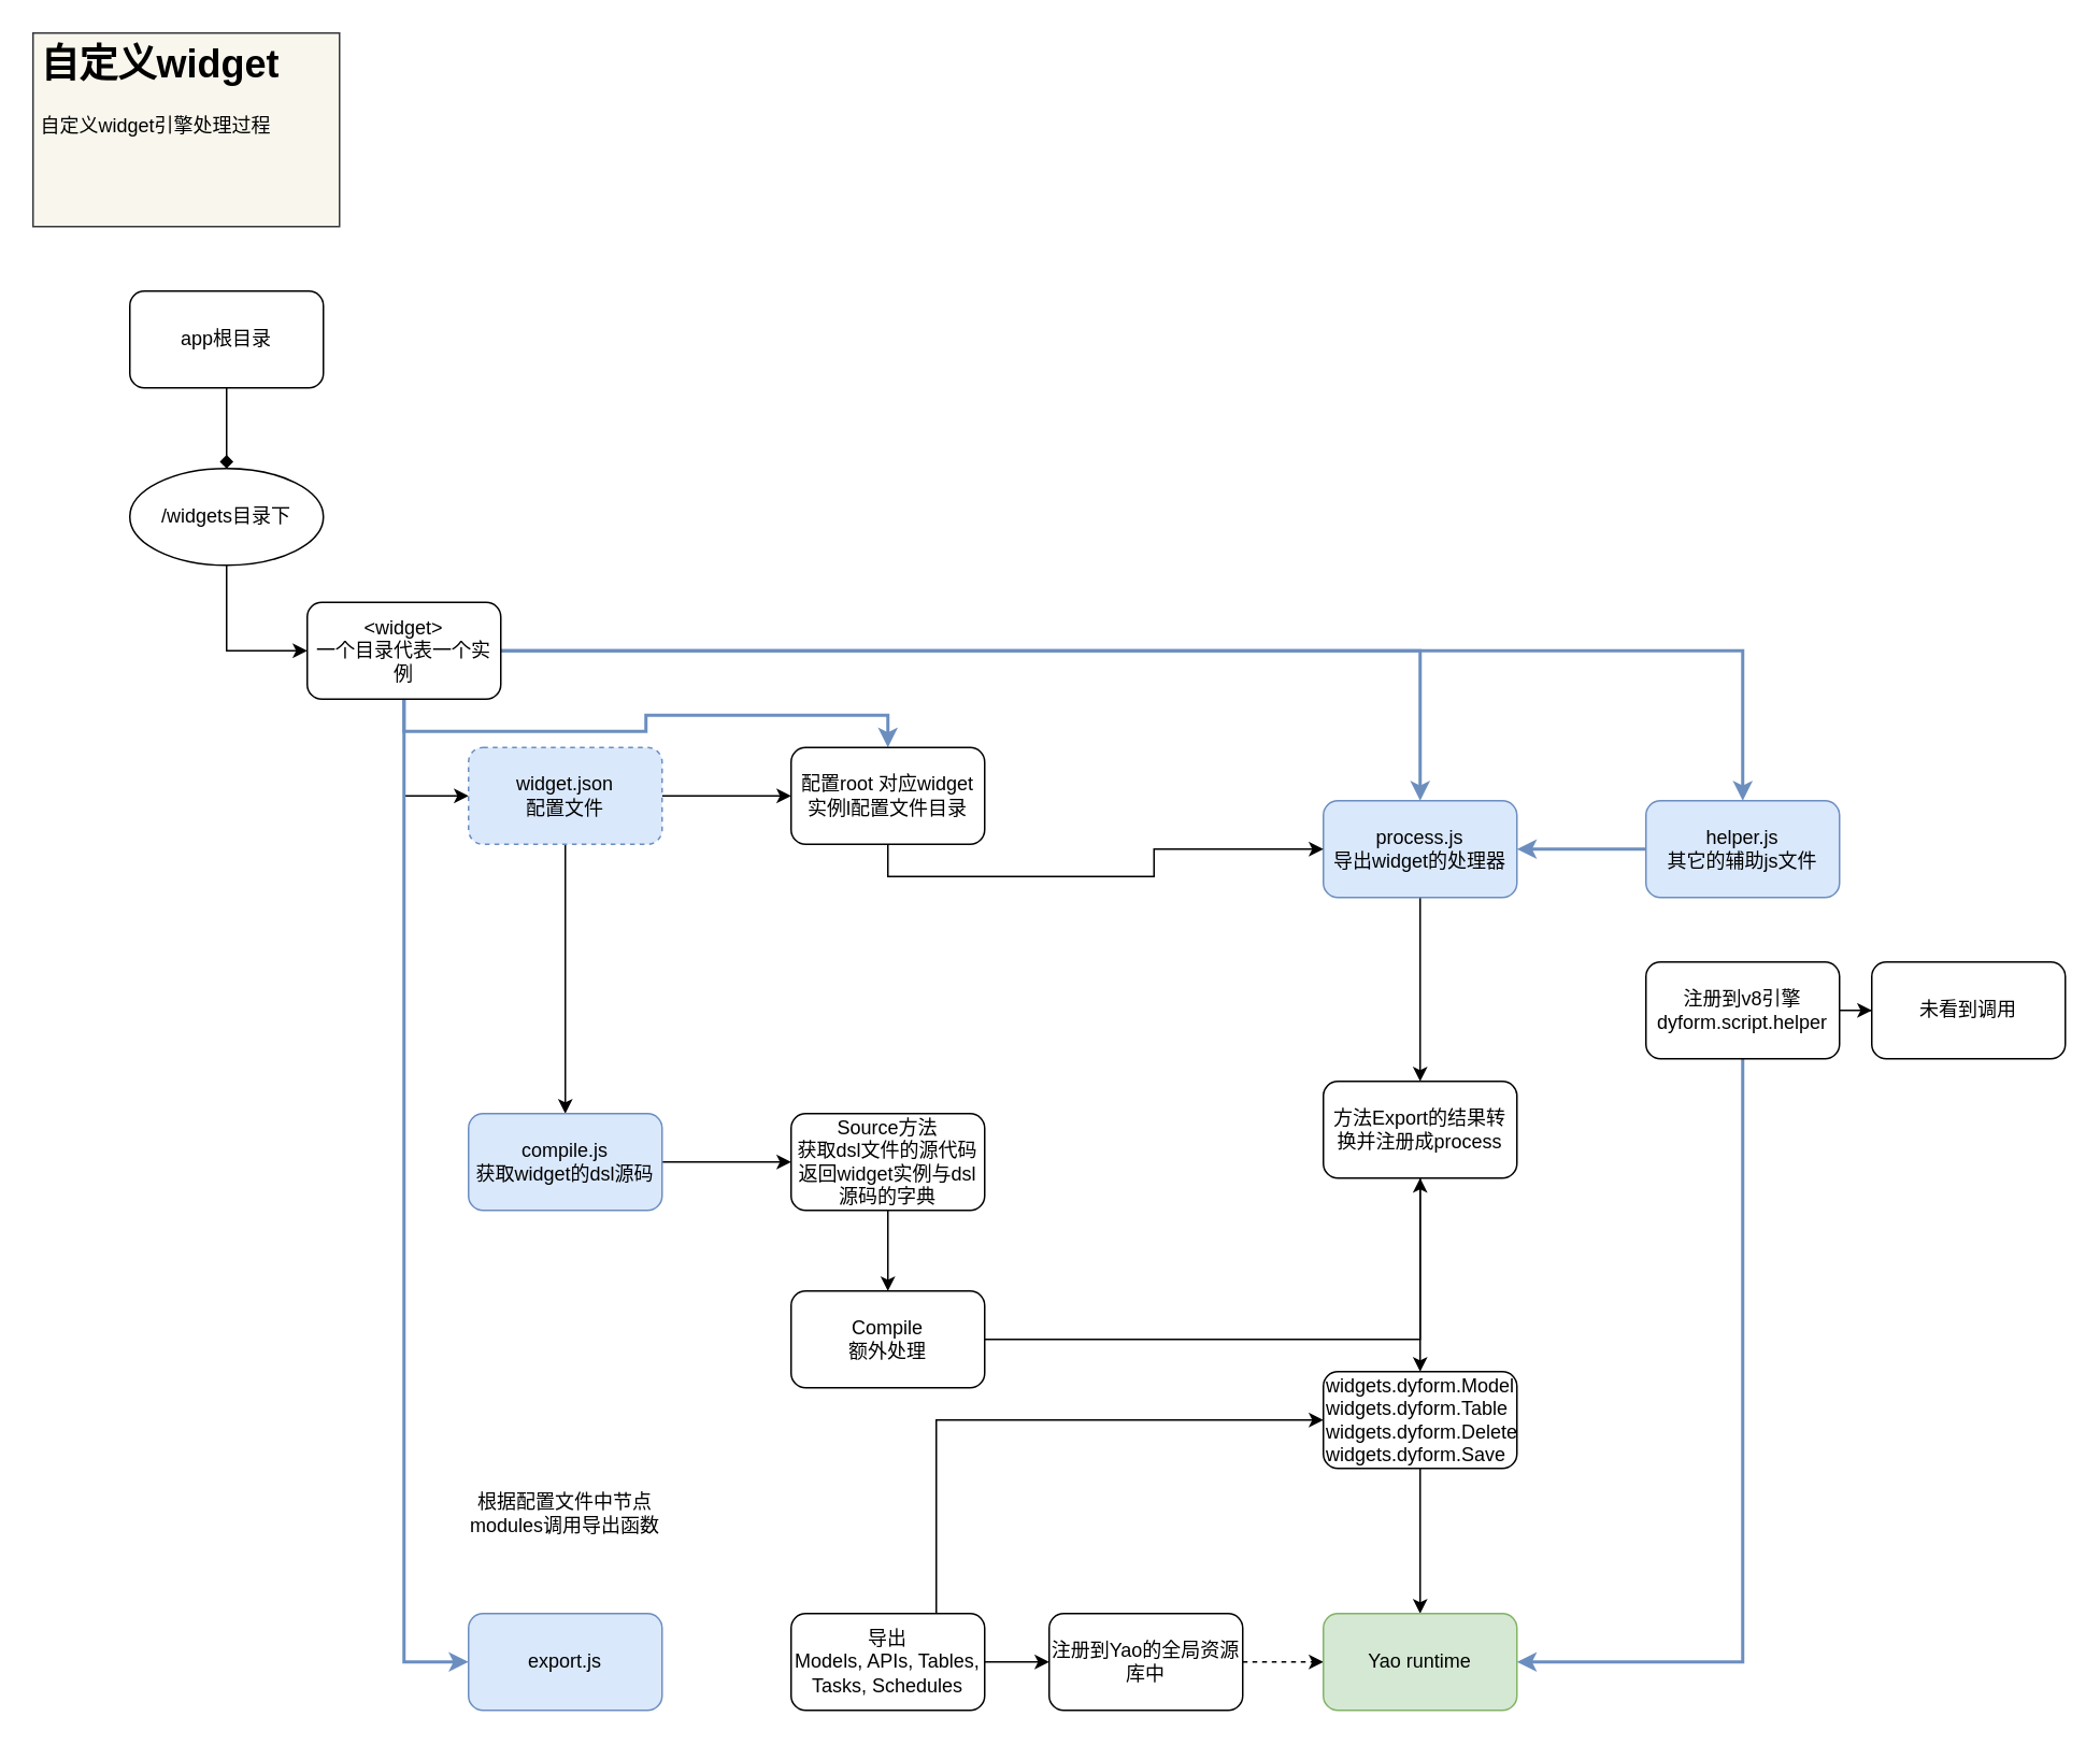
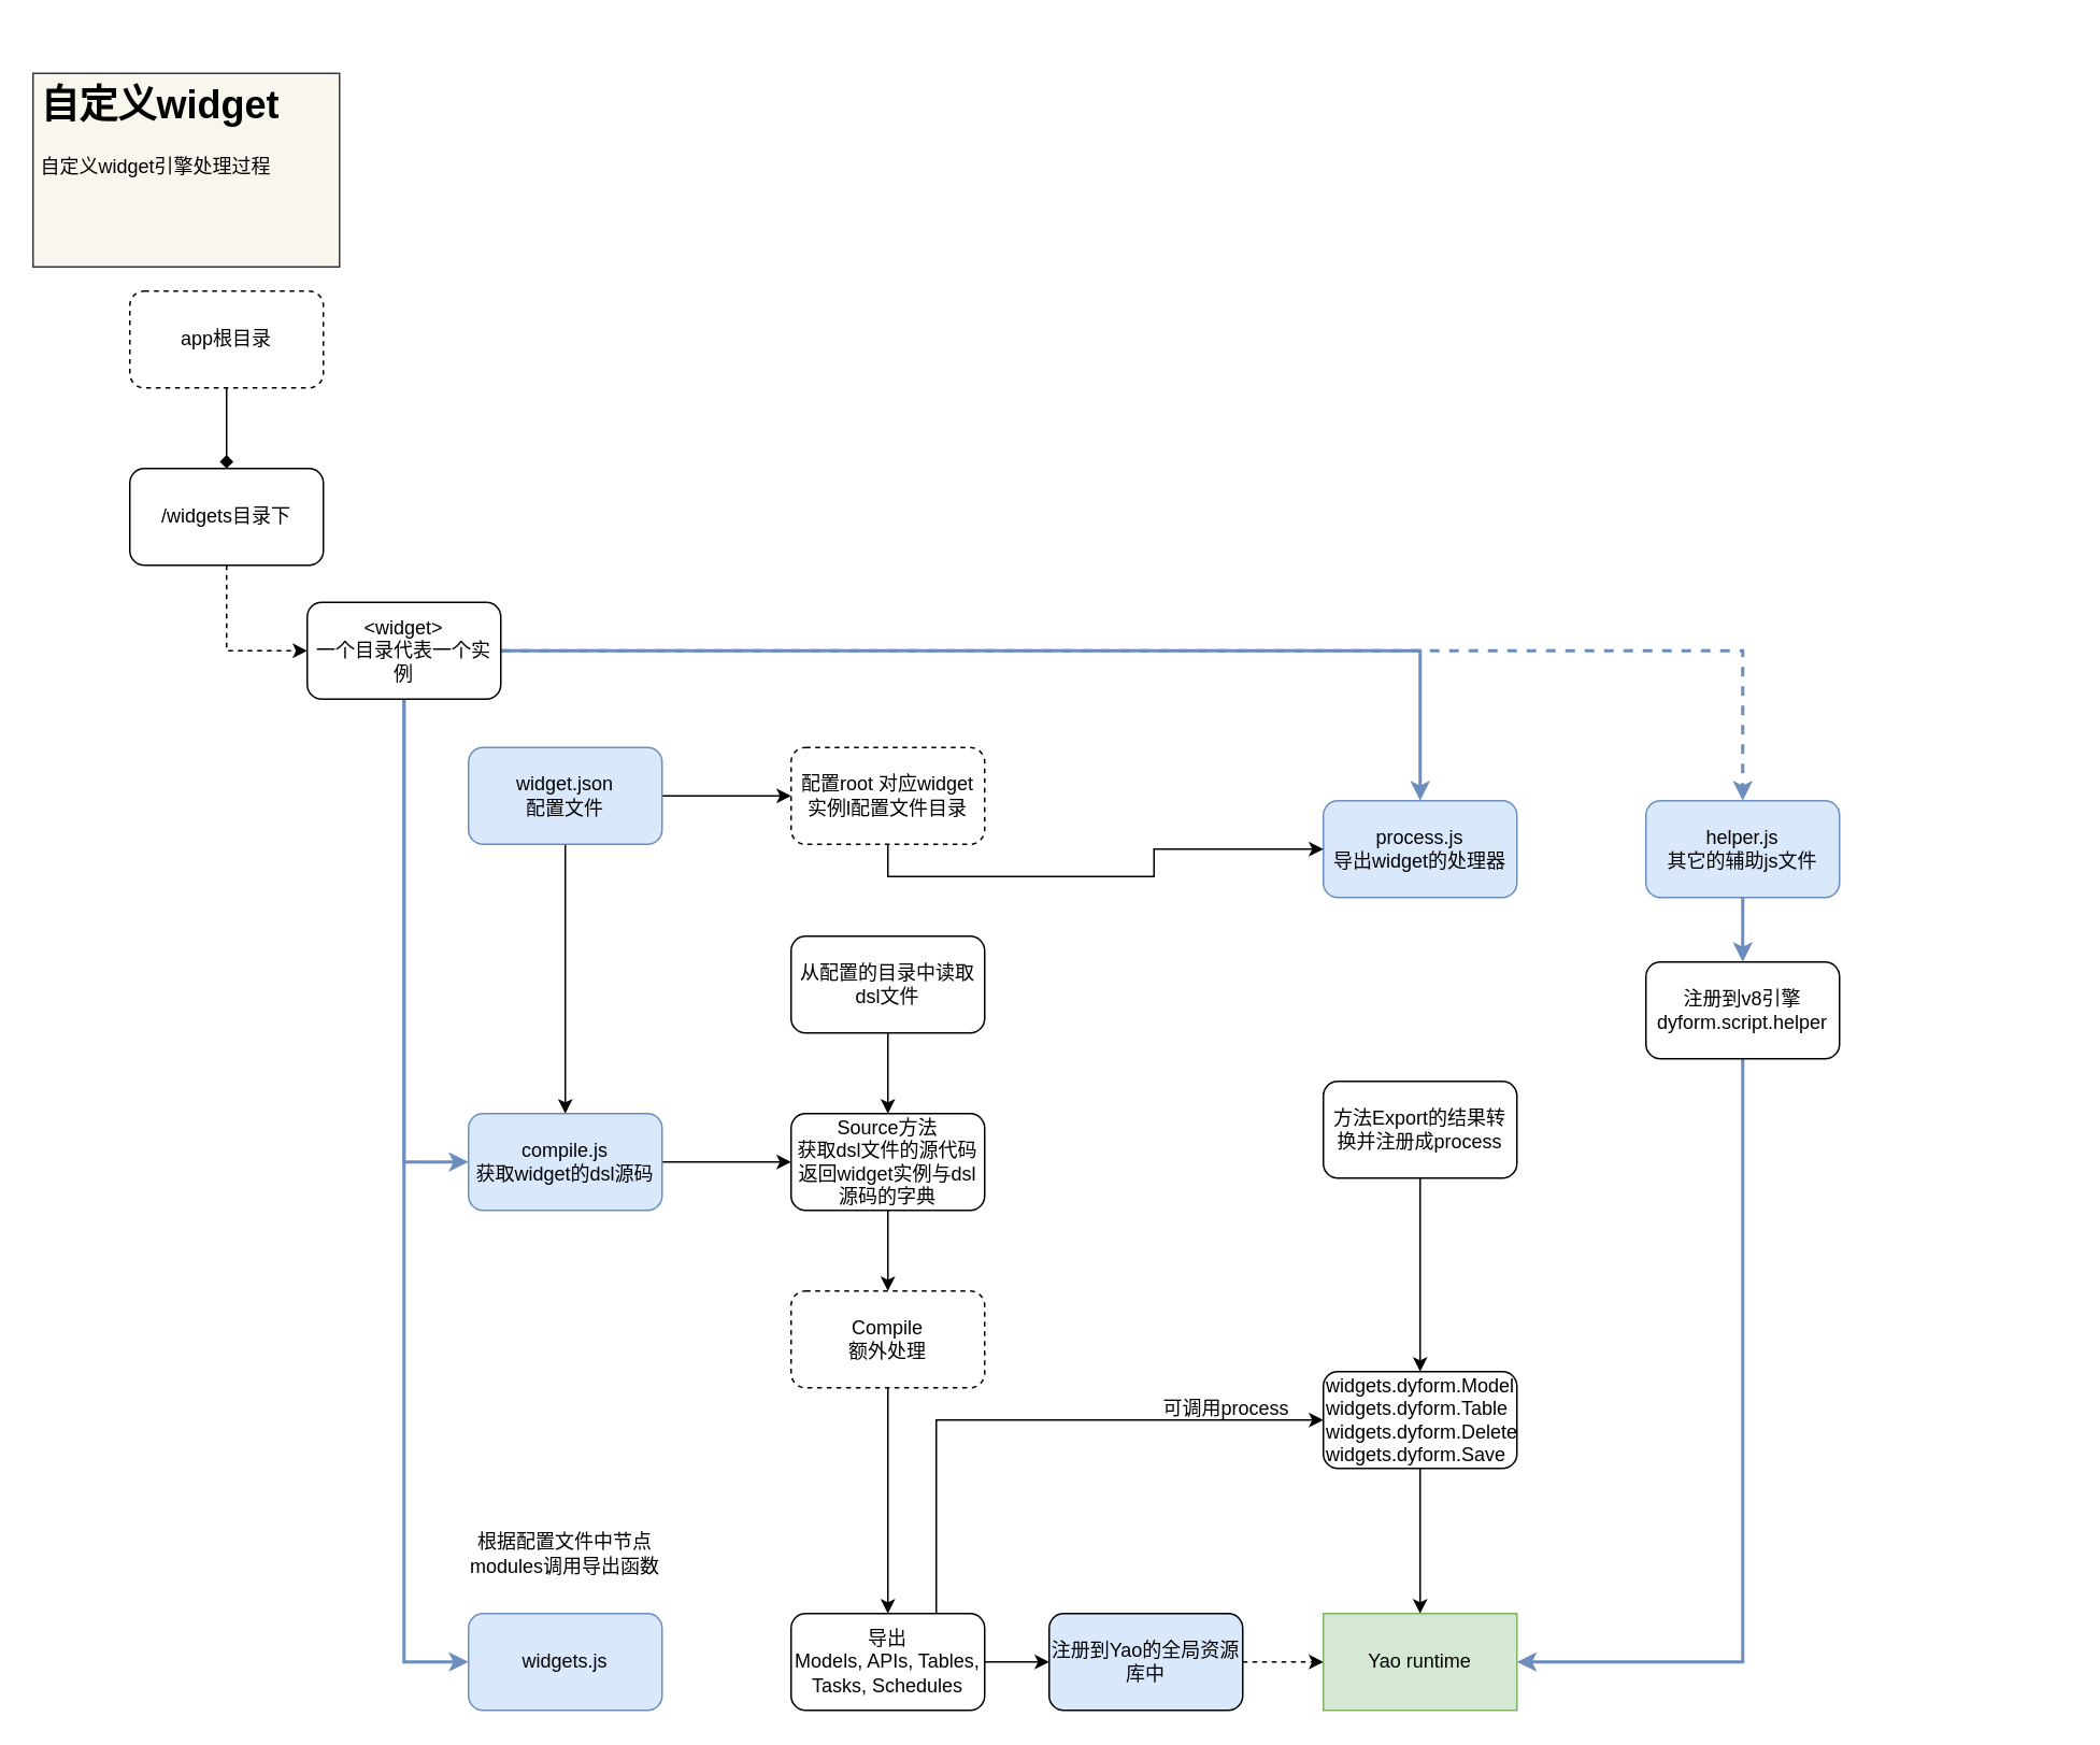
- <mxCell id="46" value="&lt;h1&gt;自定义widget&lt;/h1&gt;&lt;p&gt;自定义widget引擎处理过程&lt;/p&gt;" style="text;html=1;spacing=5;spacingTop=-20;whiteSpace=wrap;overflow=hidden;rounded=0;fillColor=#f9f7ed;strokeColor=#36393d;" vertex="1" parent="1"><mxGeometry x="20" y="20" width="190" height="120" as="geometry" /></mxCell>
+ <mxCell id="46" value="&lt;h1&gt;自定义widget&lt;/h1&gt;&lt;p&gt;自定义widget引擎处理过程&lt;/p&gt;" style="text;html=1;spacing=5;spacingTop=-20;whiteSpace=wrap;overflow=hidden;rounded=0;fillColor=#f9f7ed;strokeColor=#36393d;" vertex="1" parent="1"><mxGeometry x="20" y="45" width="190" height="120" as="geometry" /></mxCell>
- <mxCell id="5" value="app根目录" style="rounded=1;whiteSpace=wrap;html=1;" parent="1" vertex="1"><mxGeometry x="80" y="180" width="120" height="60" as="geometry" /></mxCell>
+ <mxCell id="5" value="app根目录" style="rounded=1;whiteSpace=wrap;html=1;dashed=1;" parent="1" vertex="1"><mxGeometry x="80" y="180" width="120" height="60" as="geometry" /></mxCell>
- <mxCell id="3" value="/widgets目录下" style="ellipse;whiteSpace=wrap;html=1;" parent="1" vertex="1"><mxGeometry x="80" y="290" width="120" height="60" as="geometry" /></mxCell>
+ <mxCell id="3" value="/widgets目录下" style="rounded=1;whiteSpace=wrap;html=1;" parent="1" vertex="1"><mxGeometry x="80" y="290" width="120" height="60" as="geometry" /></mxCell>
- <mxCell id="2" value="" style="edgeStyle=orthogonalEdgeStyle;rounded=0;orthogonalLoop=1;jettySize=auto;html=1;exitX=0.5;exitY=1;exitDx=0;exitDy=0;entryX=0;entryY=0.5;entryDx=0;entryDy=0;" parent="1" source="3" target="11" edge="1"><mxGeometry relative="1" as="geometry" /></mxCell>
+ <mxCell id="2" value="" style="edgeStyle=orthogonalEdgeStyle;rounded=0;orthogonalLoop=1;jettySize=auto;html=1;exitX=0.5;exitY=1;exitDx=0;exitDy=0;entryX=0;entryY=0.5;entryDx=0;entryDy=0;dashed=1;" parent="1" source="3" target="11" edge="1"><mxGeometry relative="1" as="geometry" /></mxCell>
- <mxCell id="10" style="edgeStyle=orthogonalEdgeStyle;rounded=0;orthogonalLoop=1;jettySize=auto;html=1;exitX=1;exitY=0.5;exitDx=0;exitDy=0;strokeWidth=2;fillColor=#dae8fc;strokeColor=#6c8ebf;" edge="1" parent="1" source="11" target="25"><mxGeometry relative="1" as="geometry" /></mxCell>
+ <mxCell id="10" style="edgeStyle=orthogonalEdgeStyle;rounded=0;orthogonalLoop=1;jettySize=auto;html=1;exitX=1;exitY=0.5;exitDx=0;exitDy=0;strokeWidth=2;fillColor=#dae8fc;strokeColor=#6c8ebf;dashed=1;" edge="1" parent="1" source="11" target="25"><mxGeometry relative="1" as="geometry" /></mxCell>
- <mxCell id="8" style="edgeStyle=orthogonalEdgeStyle;rounded=0;orthogonalLoop=1;jettySize=auto;html=1;exitX=0.5;exitY=1;exitDx=0;exitDy=0;fillColor=#dae8fc;strokeColor=#6c8ebf;strokeWidth=2;" edge="1" parent="1" source="11" target="21"><mxGeometry relative="1" as="geometry" /></mxCell>
+ <mxCell id="8" style="edgeStyle=orthogonalEdgeStyle;rounded=0;orthogonalLoop=1;jettySize=auto;html=1;exitX=0.5;exitY=1;exitDx=0;exitDy=0;entryX=0;entryY=0.5;entryDx=0;entryDy=0;fillColor=#dae8fc;strokeColor=#6c8ebf;strokeWidth=2;" edge="1" parent="1" source="11" target="19"><mxGeometry relative="1" as="geometry" /></mxCell>
- <mxCell id="7" style="edgeStyle=orthogonalEdgeStyle;rounded=0;orthogonalLoop=1;jettySize=auto;html=1;exitX=0.5;exitY=1;exitDx=0;exitDy=0;entryX=0;entryY=0.5;entryDx=0;entryDy=0;" edge="1" parent="1" source="11" target="14"><mxGeometry relative="1" as="geometry" /></mxCell>
- <mxCell id="14" value="widget.json&lt;br&gt;配置文件" style="rounded=1;whiteSpace=wrap;html=1;fillColor=#dae8fc;strokeColor=#6c8ebf;dashed=1;" parent="1" vertex="1"><mxGeometry x="290" y="463" width="120" height="60" as="geometry" /></mxCell>
+ <mxCell id="14" value="widget.json&lt;br&gt;配置文件" style="rounded=1;whiteSpace=wrap;html=1;fillColor=#dae8fc;strokeColor=#6c8ebf;" parent="1" vertex="1"><mxGeometry x="290" y="463" width="120" height="60" as="geometry" /></mxCell>
- <mxCell id="21" value="配置root 对应widget实例l配置文件目录" style="rounded=1;whiteSpace=wrap;html=1;" parent="1" vertex="1"><mxGeometry x="490" y="463" width="120" height="60" as="geometry" /></mxCell>
+ <mxCell id="21" value="配置root 对应widget实例l配置文件目录" style="rounded=1;whiteSpace=wrap;html=1;dashed=1;" parent="1" vertex="1"><mxGeometry x="490" y="463" width="120" height="60" as="geometry" /></mxCell>
- <mxCell id="24" value="" style="edgeStyle=orthogonalEdgeStyle;rounded=0;orthogonalLoop=1;jettySize=auto;html=1;strokeWidth=2;fillColor=#dae8fc;strokeColor=#6c8ebf;" parent="1" source="25" target="16" edge="1"><mxGeometry relative="1" as="geometry" /></mxCell>
+ <mxCell id="24" value="" style="edgeStyle=orthogonalEdgeStyle;rounded=0;orthogonalLoop=1;jettySize=auto;html=1;strokeWidth=2;fillColor=#dae8fc;strokeColor=#6c8ebf;" parent="1" source="25" target="28" edge="1"><mxGeometry relative="1" as="geometry" /></mxCell>
- <mxCell id="15" style="edgeStyle=orthogonalEdgeStyle;rounded=0;orthogonalLoop=1;jettySize=auto;html=1;exitX=0.5;exitY=1;exitDx=0;exitDy=0;" edge="1" parent="1" source="16" target="30"><mxGeometry relative="1" as="geometry" /></mxCell>
+ <mxCell id="23" value="从配置的目录中读取dsl文件" style="rounded=1;whiteSpace=wrap;html=1;" parent="1" vertex="1"><mxGeometry x="490" y="580" width="120" height="60" as="geometry" /></mxCell>
- <mxCell id="26" value="" style="edgeStyle=orthogonalEdgeStyle;rounded=0;orthogonalLoop=1;jettySize=auto;html=1;" parent="1" source="28" target="41" edge="1"><mxGeometry relative="1" as="geometry" /></mxCell>
- <mxCell id="41" value="未看到调用" style="whiteSpace=wrap;html=1;rounded=1;" parent="1" vertex="1"><mxGeometry x="1160" y="596" width="120" height="60" as="geometry" /></mxCell>
+ <mxCell id="22" value="" style="edgeStyle=orthogonalEdgeStyle;rounded=0;orthogonalLoop=1;jettySize=auto;html=1;strokeWidth=1;" edge="1" parent="1" source="23" target="37"><mxGeometry relative="1" as="geometry" /></mxCell>
- <mxCell id="43" value="Compile&lt;br&gt;额外处理" style="rounded=1;whiteSpace=wrap;html=1;" parent="1" vertex="1"><mxGeometry x="490" y="800" width="120" height="60" as="geometry" /></mxCell>
+ <mxCell id="43" value="Compile&lt;br&gt;额外处理" style="rounded=1;whiteSpace=wrap;html=1;dashed=1;" parent="1" vertex="1"><mxGeometry x="490" y="800" width="120" height="60" as="geometry" /></mxCell>
- <mxCell id="42" value="" style="edgeStyle=orthogonalEdgeStyle;rounded=0;orthogonalLoop=1;jettySize=auto;html=1;strokeWidth=1;" edge="1" parent="1" source="43" target="30"><mxGeometry relative="1" as="geometry" /></mxCell>
+ <mxCell id="42" value="" style="edgeStyle=orthogonalEdgeStyle;rounded=0;orthogonalLoop=1;jettySize=auto;html=1;strokeWidth=1;" edge="1" parent="1" source="43" target="35"><mxGeometry relative="1" as="geometry" /></mxCell>
+ <mxCell id="45" value="可调用process" style="text;html=1;strokeColor=none;fillColor=none;align=center;verticalAlign=middle;whiteSpace=wrap;rounded=0;" vertex="1" parent="1"><mxGeometry x="700" y="850" width="120" height="45" as="geometry" /></mxCell>
- <mxCell id="38" value="根据配置文件中节点modules调用导出函数" style="text;html=1;strokeColor=none;fillColor=none;align=center;verticalAlign=middle;whiteSpace=wrap;rounded=0;" parent="1" vertex="1"><mxGeometry x="290" y="915" width="120" height="45" as="geometry" /></mxCell>
+ <mxCell id="38" value="根据配置文件中节点modules调用导出函数" style="text;html=1;strokeColor=none;fillColor=none;align=center;verticalAlign=middle;whiteSpace=wrap;rounded=0;" parent="1" vertex="1"><mxGeometry x="290" y="940" width="120" height="45" as="geometry" /></mxCell>
- <mxCell id="17" value="export.js" style="rounded=1;whiteSpace=wrap;html=1;fillColor=#dae8fc;strokeColor=#6c8ebf;" parent="1" vertex="1"><mxGeometry x="290" y="1000" width="120" height="60" as="geometry" /></mxCell>
+ <mxCell id="17" value="widgets.js" style="rounded=1;whiteSpace=wrap;html=1;fillColor=#dae8fc;strokeColor=#6c8ebf;" parent="1" vertex="1"><mxGeometry x="290" y="1000" width="120" height="60" as="geometry" /></mxCell>
- <mxCell id="40" value="注册到Yao的全局资源库中" style="whiteSpace=wrap;html=1;rounded=1;" parent="1" vertex="1"><mxGeometry x="650" y="1000" width="120" height="60" as="geometry" /></mxCell>
+ <mxCell id="40" value="注册到Yao的全局资源库中" style="whiteSpace=wrap;html=1;rounded=1;fillColor=#dae8fc;" parent="1" vertex="1"><mxGeometry x="650" y="1000" width="120" height="60" as="geometry" /></mxCell>
- <mxCell id="44" value="Yao runtime" style="rounded=1;whiteSpace=wrap;html=1;fillColor=#d5e8d4;strokeColor=#82b366;" vertex="1" parent="1"><mxGeometry x="820" y="1000" width="120" height="60" as="geometry" /></mxCell>
+ <mxCell id="44" value="Yao runtime" style="whiteSpace=wrap;html=1;fillColor=#d5e8d4;strokeColor=#82b366;rounded=0;" vertex="1" parent="1"><mxGeometry x="820" y="1000" width="120" height="60" as="geometry" /></mxCell>
